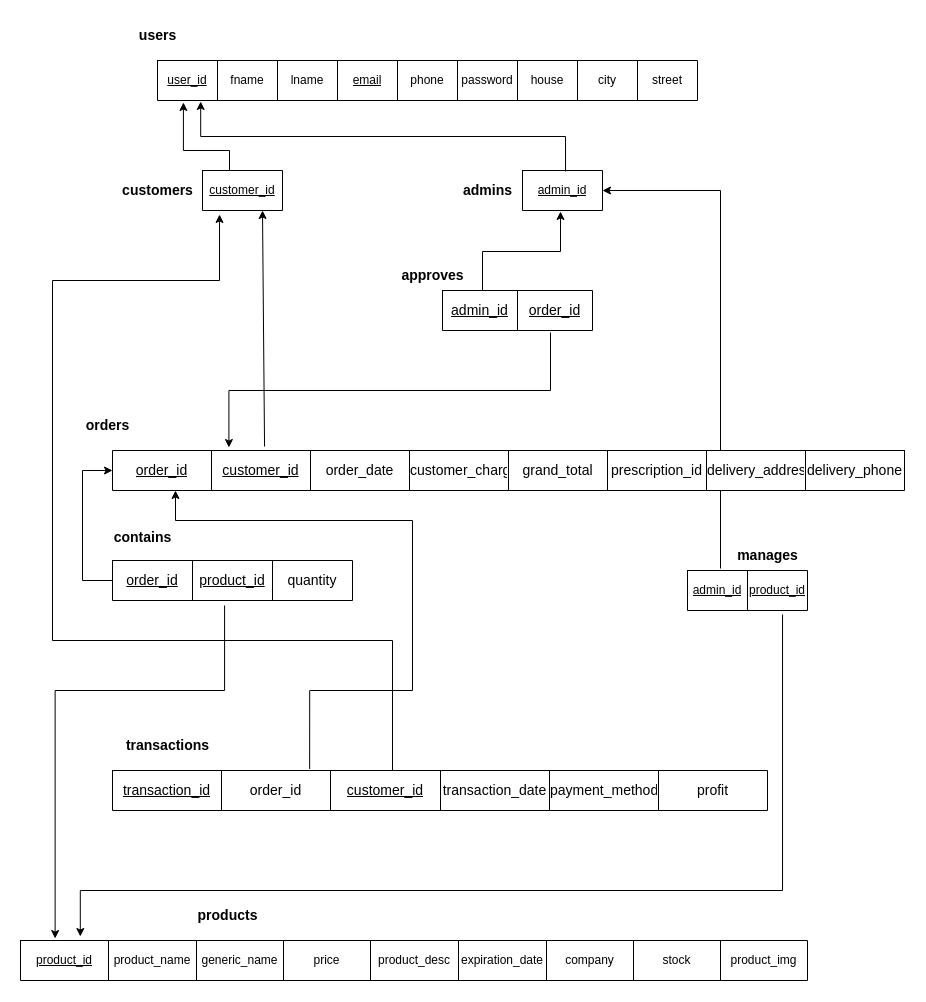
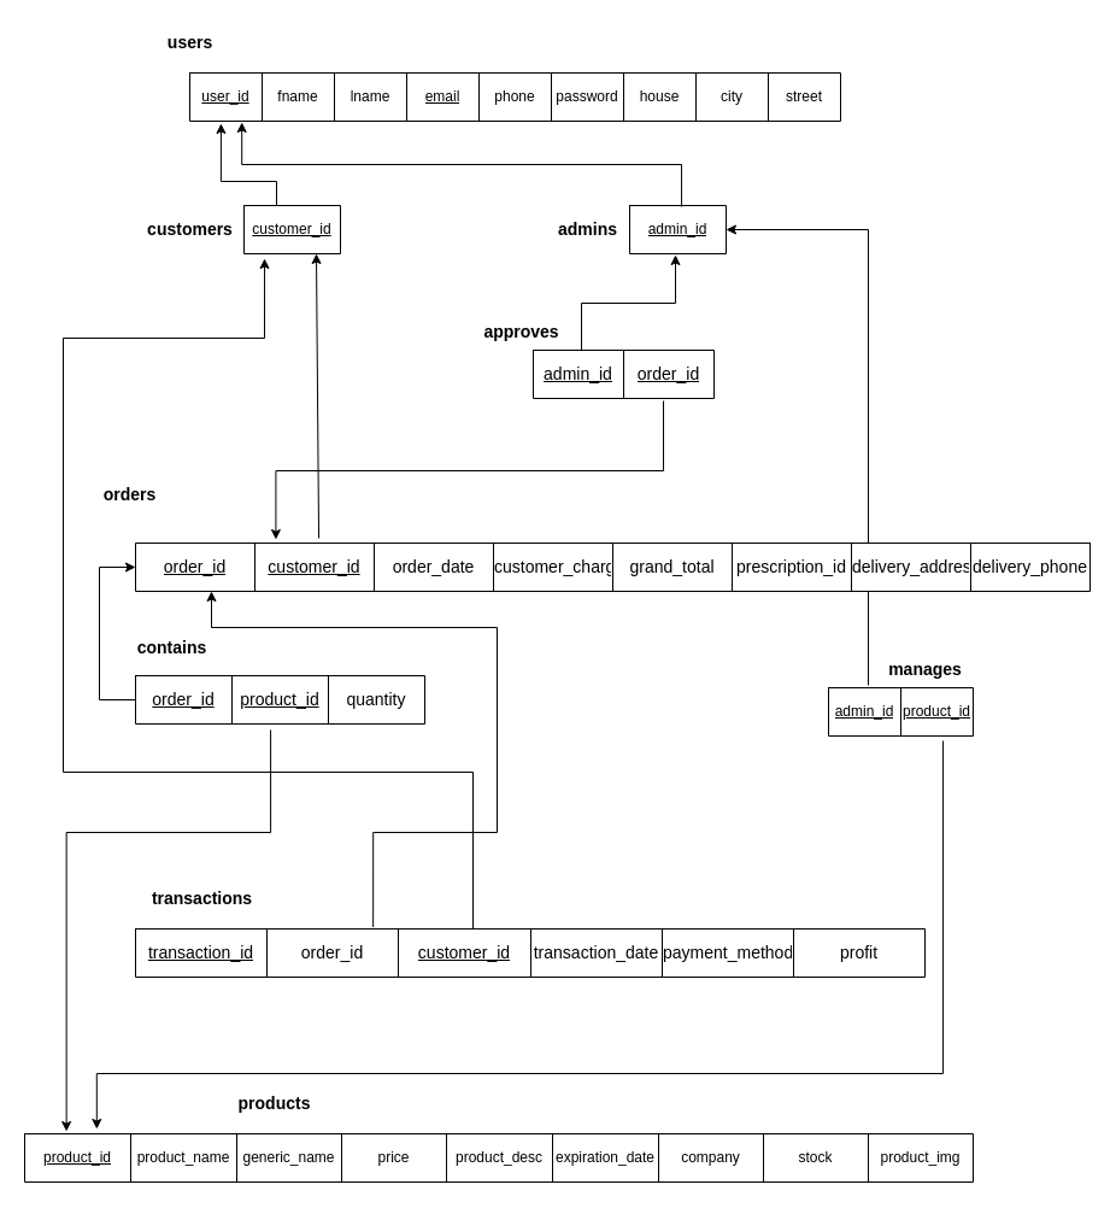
- <mxCell id="60" value="&lt;span style=&quot;font-size: 14px;&quot;&gt;&lt;b&gt;orders&lt;/b&gt;&lt;/span&gt;" style="text;html=1;align=center;verticalAlign=middle;resizable=0;points=[];autosize=1;strokeColor=none;fillColor=none;" parent="1" vertex="1"><mxGeometry x="72" y="410" width="70" height="30" as="geometry" /></mxCell>
+ <mxCell id="60" value="&lt;span style=&quot;font-size: 14px;&quot;&gt;&lt;b&gt;orders&lt;/b&gt;&lt;/span&gt;" style="text;html=1;align=center;verticalAlign=middle;resizable=0;points=[];autosize=1;strokeColor=none;fillColor=none;" parent="1" vertex="1"><mxGeometry x="72" y="395" width="70" height="30" as="geometry" /></mxCell>
